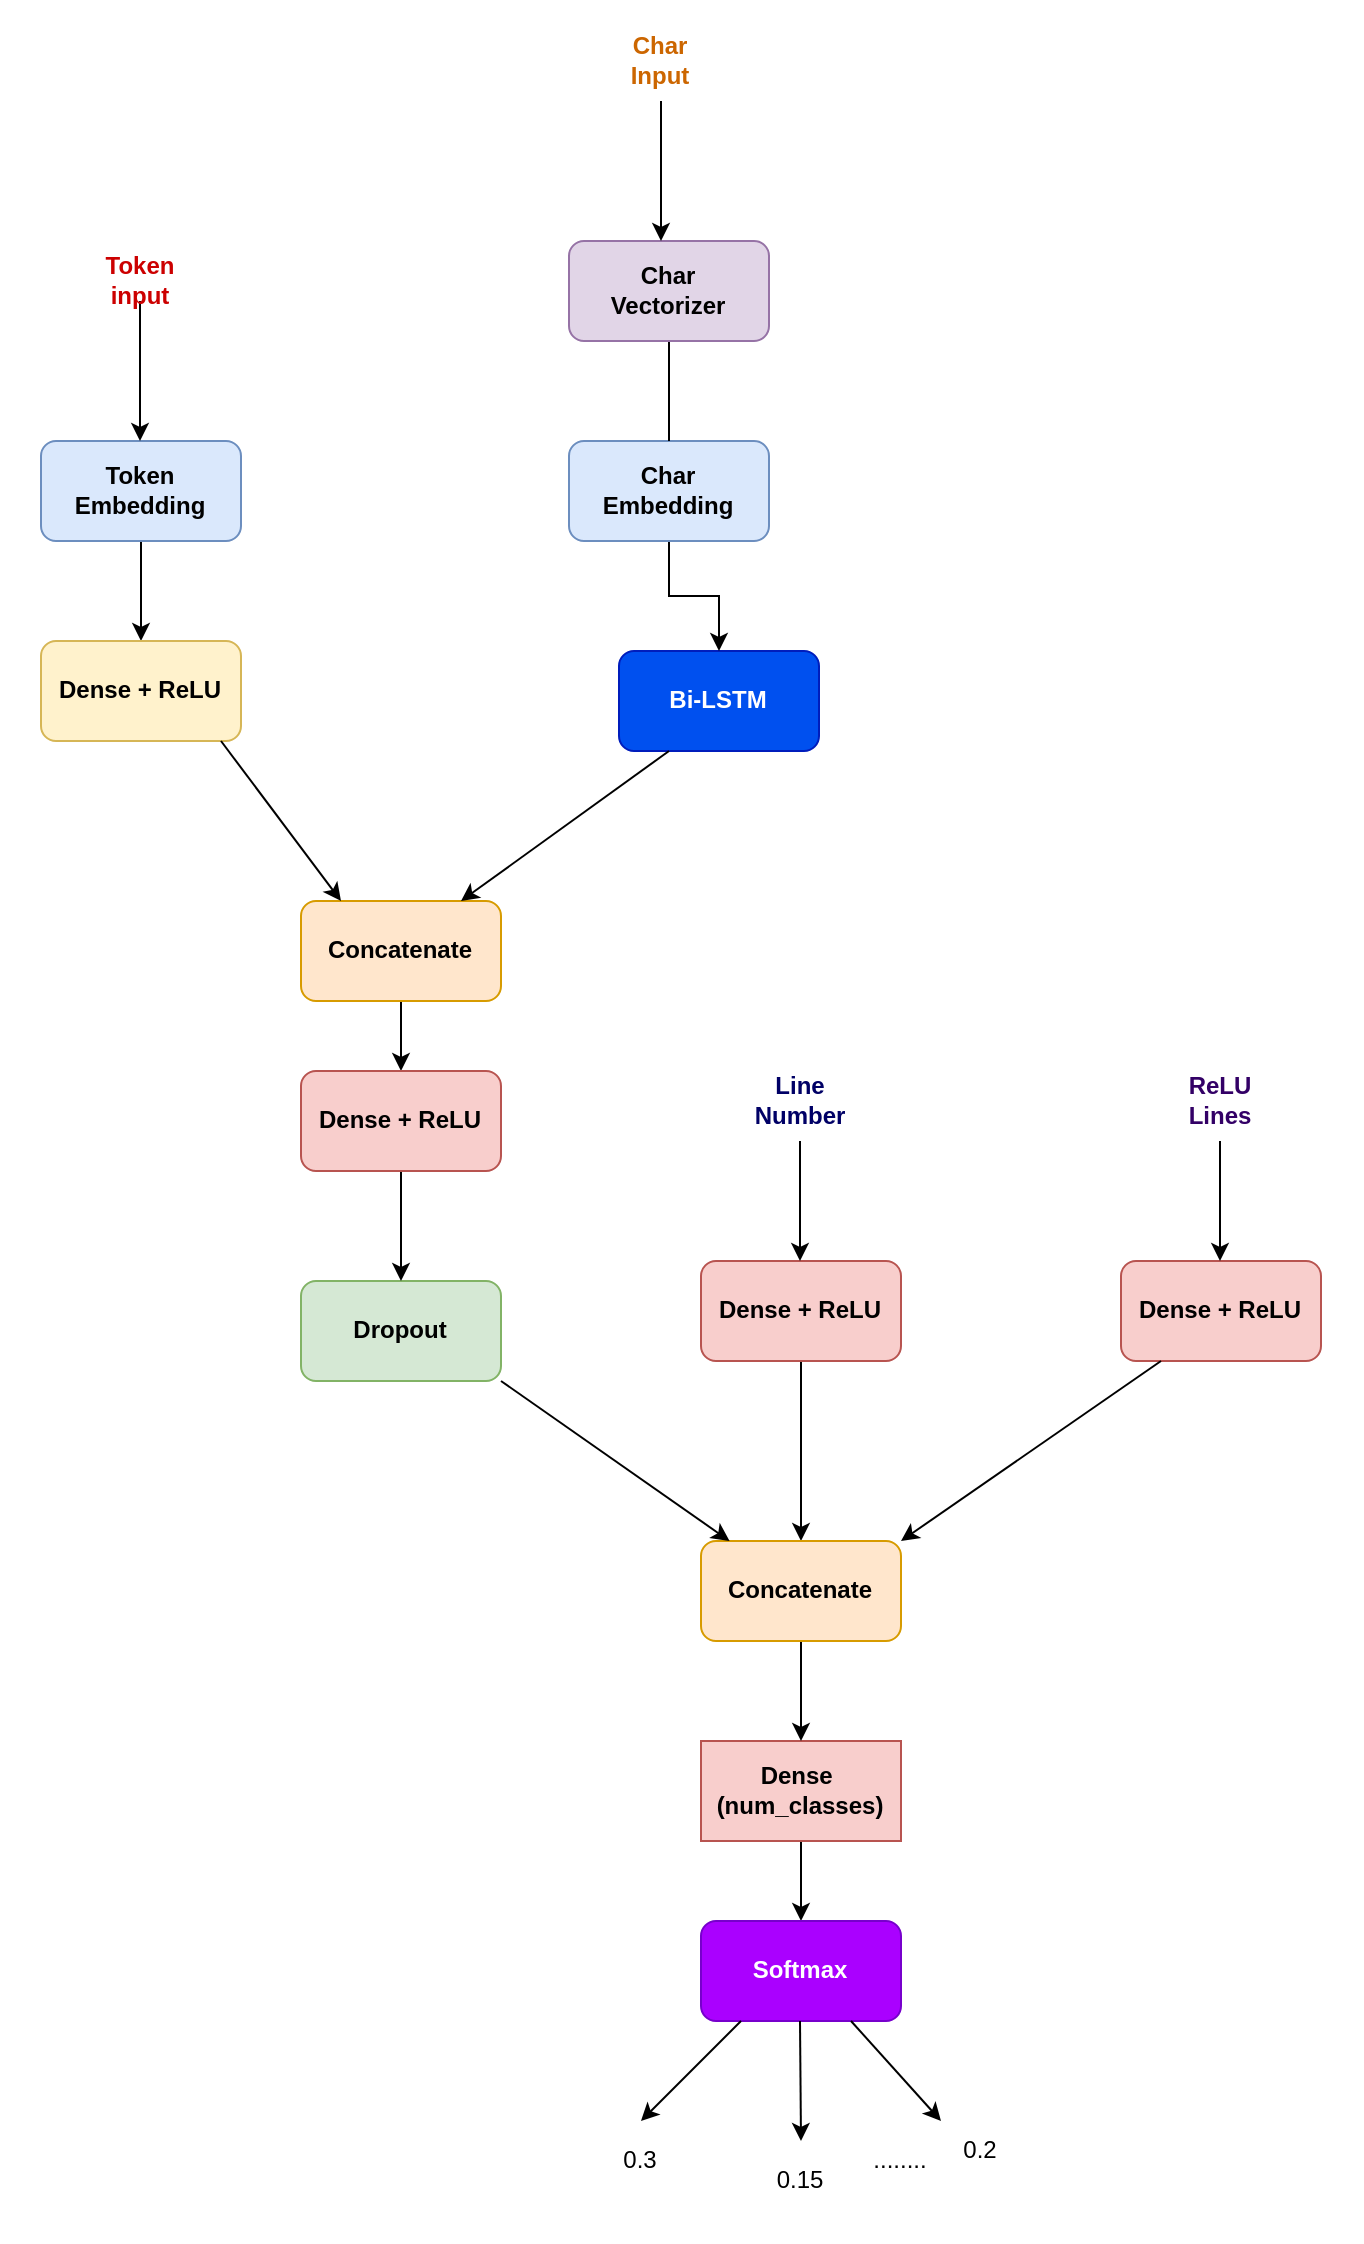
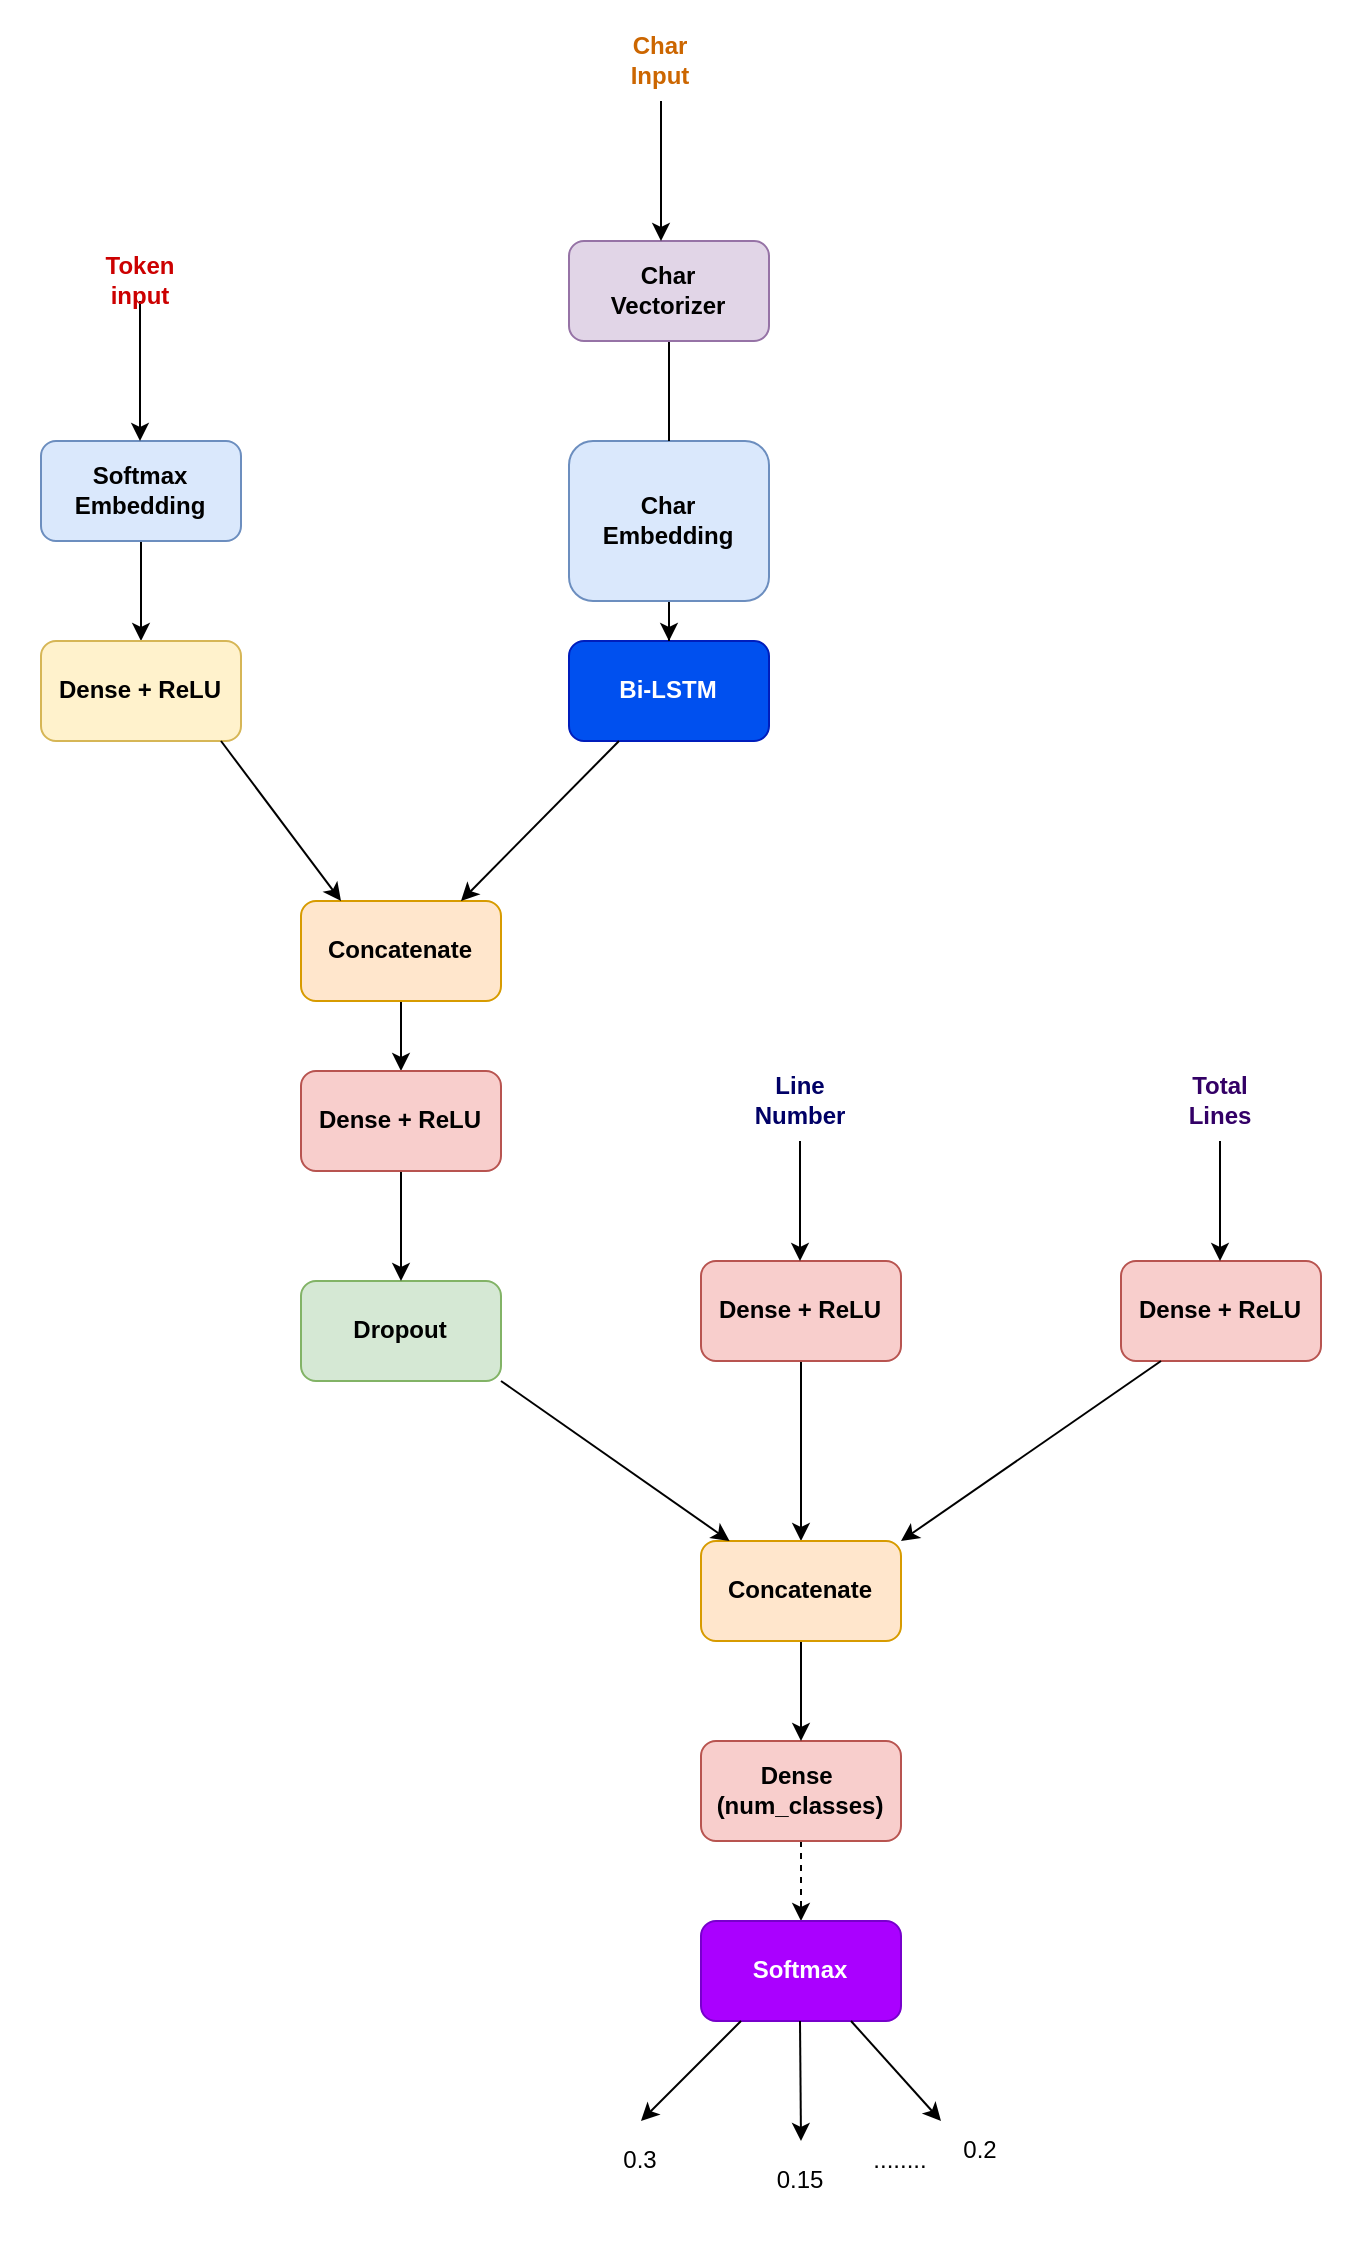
- <mxCell id="3" value="&lt;b&gt;Token&lt;br&gt;Embedding&lt;/b&gt;" style="rounded=1;whiteSpace=wrap;html=1;fillColor=#dae8fc;strokeColor=#6c8ebf;" vertex="1" parent="1"><mxGeometry x="20" y="220" width="100" height="50" as="geometry" /></mxCell>
+ <mxCell id="3" value="&lt;b&gt;Softmax&lt;br&gt;Embedding&lt;/b&gt;" style="rounded=1;whiteSpace=wrap;html=1;fillColor=#dae8fc;strokeColor=#6c8ebf;" vertex="1" parent="1"><mxGeometry x="20" y="220" width="100" height="50" as="geometry" /></mxCell>
- <mxCell id="6" value="&lt;b&gt;Char &lt;br&gt;Embedding&lt;/b&gt;" style="rounded=1;whiteSpace=wrap;html=1;fillColor=#dae8fc;strokeColor=#6c8ebf;" vertex="1" parent="1"><mxGeometry x="284" y="220" width="100" height="50" as="geometry" /></mxCell>
+ <mxCell id="6" value="&lt;b&gt;Char &lt;br&gt;Embedding&lt;/b&gt;" style="rounded=1;whiteSpace=wrap;html=1;fillColor=#dae8fc;strokeColor=#6c8ebf;" vertex="1" parent="1"><mxGeometry x="284" y="220" width="100" height="80" as="geometry" /></mxCell>
- <mxCell id="4" value="&lt;b&gt;Bi-LSTM&lt;/b&gt;" style="rounded=1;whiteSpace=wrap;html=1;fillColor=#0050ef;strokeColor=#001DBC;fontColor=#ffffff;" vertex="1" parent="1"><mxGeometry x="309" y="325" width="100" height="50" as="geometry" /></mxCell>
+ <mxCell id="4" value="&lt;b&gt;Bi-LSTM&lt;/b&gt;" style="rounded=1;whiteSpace=wrap;html=1;fillColor=#0050ef;strokeColor=#001DBC;fontColor=#ffffff;" vertex="1" parent="1"><mxGeometry x="284" y="320" width="100" height="50" as="geometry" /></mxCell>
- <mxCell id="39" value="&lt;b&gt;&lt;font color=&quot;#330066&quot;&gt;ReLU&lt;br&gt;Lines&lt;/font&gt;&lt;/b&gt;" style="text;html=1;strokeColor=none;fillColor=none;align=center;verticalAlign=middle;whiteSpace=wrap;rounded=0;" vertex="1" parent="1"><mxGeometry x="590" y="540" width="40" height="20" as="geometry" /></mxCell>
+ <mxCell id="39" value="&lt;b&gt;&lt;font color=&quot;#330066&quot;&gt;Total&lt;br&gt;Lines&lt;/font&gt;&lt;/b&gt;" style="text;html=1;strokeColor=none;fillColor=none;align=center;verticalAlign=middle;whiteSpace=wrap;rounded=0;" vertex="1" parent="1"><mxGeometry x="590" y="540" width="40" height="20" as="geometry" /></mxCell>
- <mxCell id="13" value="&lt;b&gt;Dense&amp;nbsp;&lt;br&gt;(num_classes)&lt;br&gt;&lt;/b&gt;" style="whiteSpace=wrap;html=1;fillColor=#f8cecc;strokeColor=#b85450;rounded=0;" vertex="1" parent="1"><mxGeometry x="350" y="870" width="100" height="50" as="geometry" /></mxCell>
+ <mxCell id="13" value="&lt;b&gt;Dense&amp;nbsp;&lt;br&gt;(num_classes)&lt;br&gt;&lt;/b&gt;" style="rounded=1;whiteSpace=wrap;html=1;fillColor=#f8cecc;strokeColor=#b85450;" vertex="1" parent="1"><mxGeometry x="350" y="870" width="100" height="50" as="geometry" /></mxCell>
- <mxCell id="12" value="" style="edgeStyle=orthogonalEdgeStyle;rounded=0;orthogonalLoop=1;jettySize=auto;html=1;" edge="1" parent="1" source="13" target="17"><mxGeometry relative="1" as="geometry" /></mxCell>
+ <mxCell id="12" value="" style="edgeStyle=orthogonalEdgeStyle;rounded=0;orthogonalLoop=1;jettySize=auto;html=1;dashed=1;" edge="1" parent="1" source="13" target="17"><mxGeometry relative="1" as="geometry" /></mxCell>
